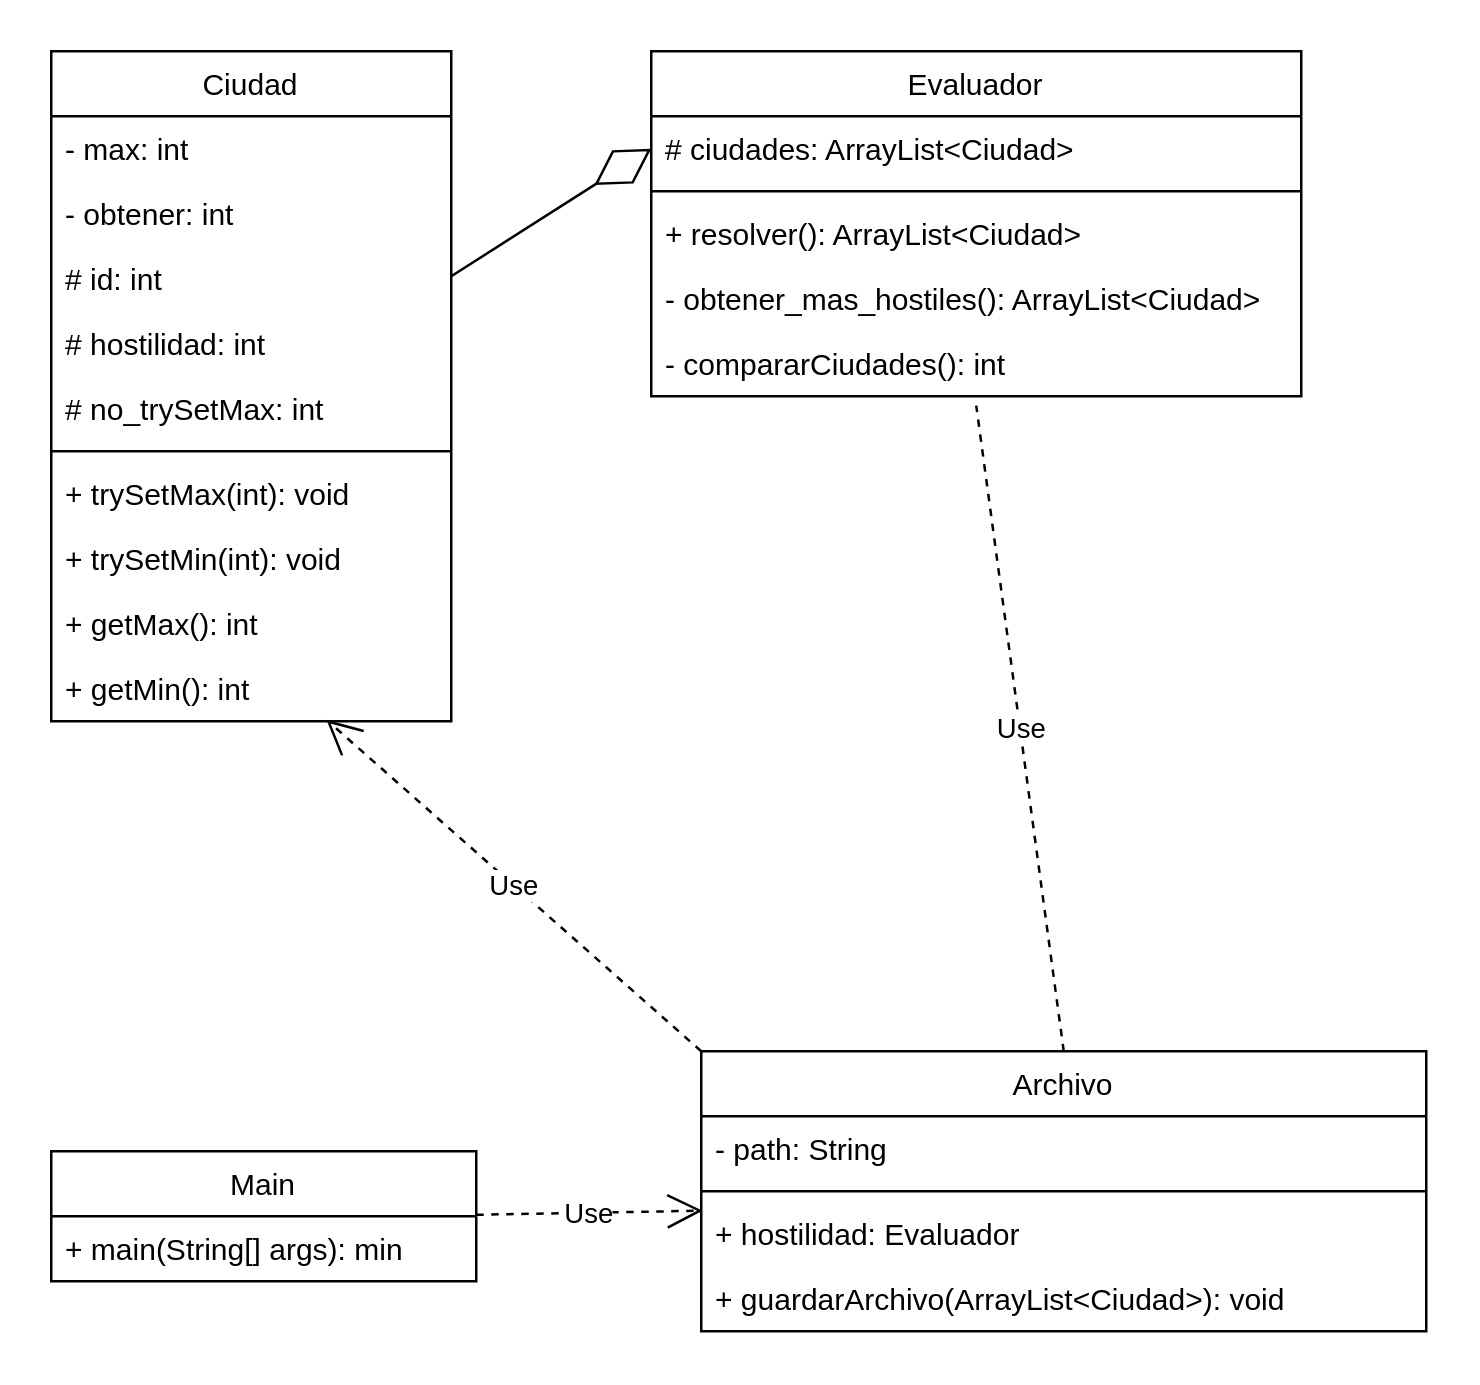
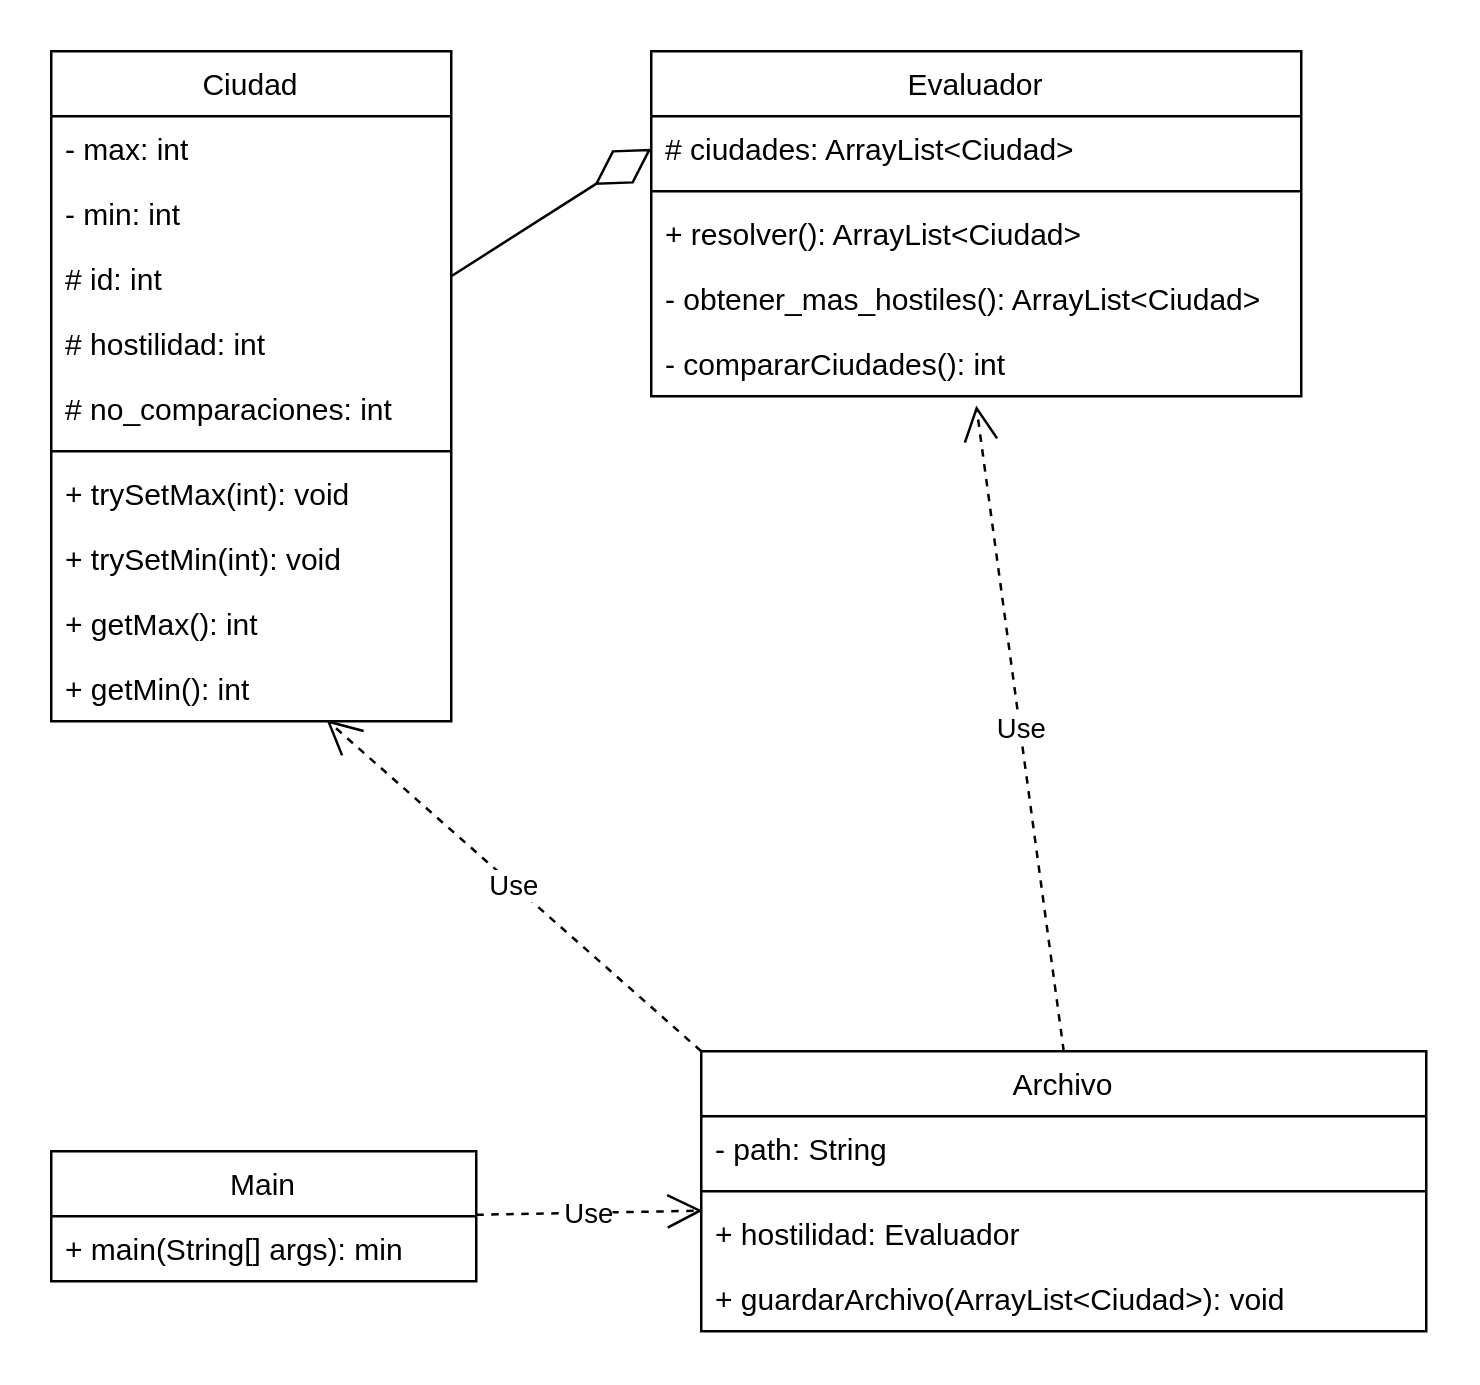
- <mxCell id="4" value="- obtener: int" style="text;strokeColor=none;fillColor=none;align=left;verticalAlign=top;spacingLeft=4;spacingRight=4;overflow=hidden;rotatable=0;points=[[0,0.5],[1,0.5]];portConstraint=eastwest;" vertex="1" parent="2"><mxGeometry y="52" width="160" height="26" as="geometry" /></mxCell>
+ <mxCell id="4" value="- min: int" style="text;strokeColor=none;fillColor=none;align=left;verticalAlign=top;spacingLeft=4;spacingRight=4;overflow=hidden;rotatable=0;points=[[0,0.5],[1,0.5]];portConstraint=eastwest;" vertex="1" parent="2"><mxGeometry y="52" width="160" height="26" as="geometry" /></mxCell>
- <mxCell id="7" value="# no_trySetMax: int" style="text;strokeColor=none;fillColor=none;align=left;verticalAlign=top;spacingLeft=4;spacingRight=4;overflow=hidden;rotatable=0;points=[[0,0.5],[1,0.5]];portConstraint=eastwest;" vertex="1" parent="2"><mxGeometry y="130" width="160" height="26" as="geometry" /></mxCell>
+ <mxCell id="7" value="# no_comparaciones: int" style="text;strokeColor=none;fillColor=none;align=left;verticalAlign=top;spacingLeft=4;spacingRight=4;overflow=hidden;rotatable=0;points=[[0,0.5],[1,0.5]];portConstraint=eastwest;" vertex="1" parent="2"><mxGeometry y="130" width="160" height="26" as="geometry" /></mxCell>
- <mxCell id="27" value="Use" style="endArrow=none;endSize=12;dashed=1;html=1;rounded=0;exitX=0.5;exitY=0;exitDx=0;exitDy=0;entryX=0.5;entryY=1.143;entryDx=0;entryDy=0;entryPerimeter=0;" edge="1" parent="1" source="21" target="18"><mxGeometry width="160" relative="1" as="geometry"><mxPoint x="320" y="320" as="sourcePoint" /><mxPoint x="480" y="320" as="targetPoint" /></mxGeometry></mxCell>
+ <mxCell id="27" value="Use" style="endArrow=open;endSize=12;dashed=1;html=1;rounded=0;exitX=0.5;exitY=0;exitDx=0;exitDy=0;entryX=0.5;entryY=1.143;entryDx=0;entryDy=0;entryPerimeter=0;" edge="1" parent="1" source="21" target="18"><mxGeometry width="160" relative="1" as="geometry"><mxPoint x="320" y="320" as="sourcePoint" /><mxPoint x="480" y="320" as="targetPoint" /></mxGeometry></mxCell>
